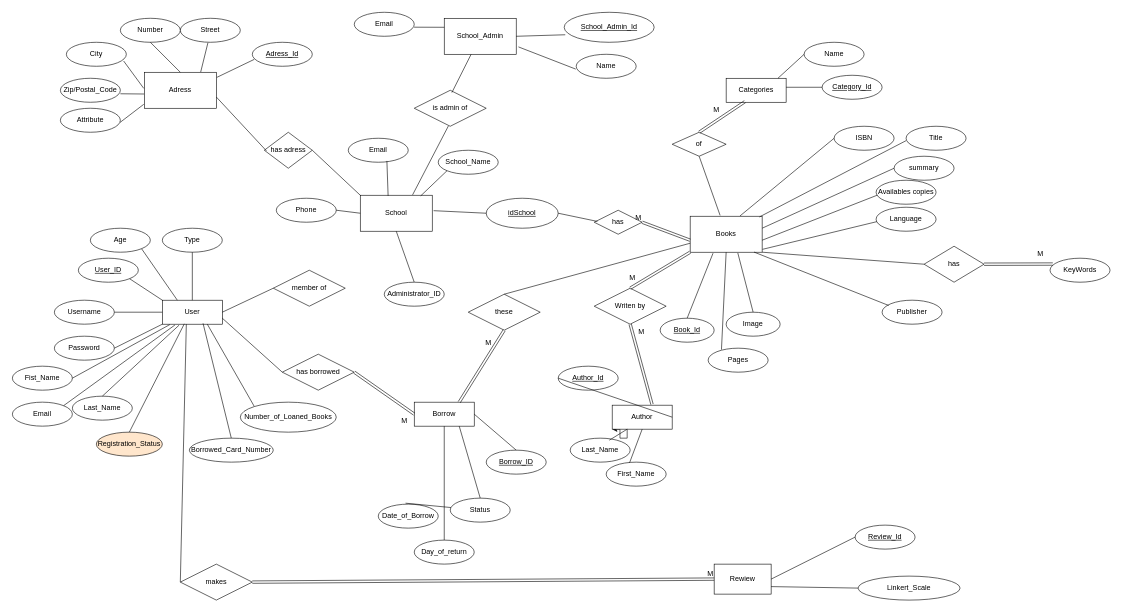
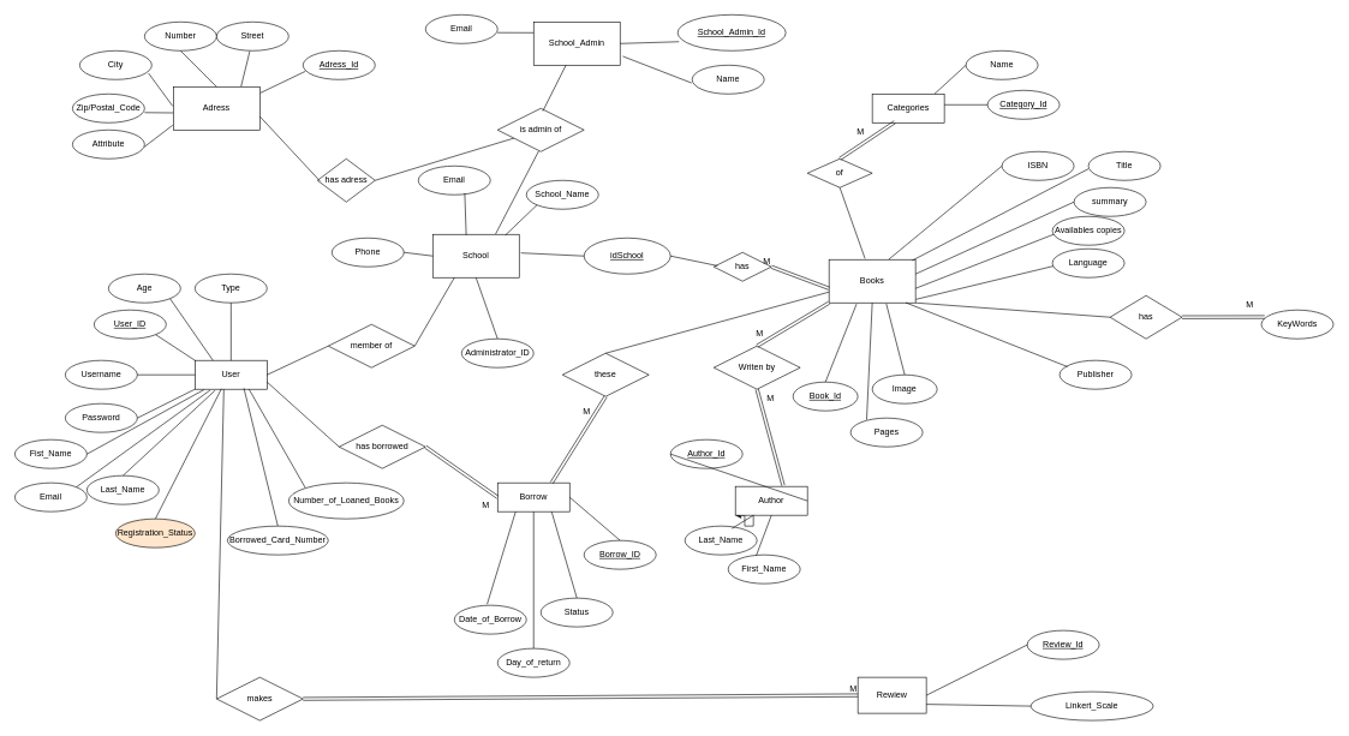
- <mxCell id="39" value="" style="endArrow=none;html=1;rounded=0;entryX=0;entryY=0;entryDx=0;entryDy=0;exitX=1;exitY=0.5;exitDx=0;exitDy=0;" edge="1" parent="1" source="38" target="22"><mxGeometry width="50" height="50" relative="1" as="geometry"><mxPoint x="510" y="290" as="sourcePoint" /><mxPoint x="570" y="300" as="targetPoint" /></mxGeometry></mxCell>
+ <mxCell id="39" value="" style="endArrow=none;html=1;rounded=0;exitX=1;exitY=0.5;exitDx=0;exitDy=0;" edge="1" parent="1" source="38" target="60"><mxGeometry width="50" height="50" relative="1" as="geometry"><mxPoint x="510" y="290" as="sourcePoint" /><mxPoint x="570" y="300" as="targetPoint" /></mxGeometry></mxCell>
+ <mxCell id="114" value="" style="endArrow=none;html=1;rounded=0;exitX=1;exitY=0.5;exitDx=0;exitDy=0;entryX=0.25;entryY=1;entryDx=0;entryDy=0;" edge="1" parent="1" source="112" target="22"><mxGeometry relative="1" as="geometry"><mxPoint x="560" y="540" as="sourcePoint" /><mxPoint x="720" y="540" as="targetPoint" /></mxGeometry></mxCell>
- <mxCell id="123" value="" style="endArrow=none;html=1;rounded=0;exitX=0.455;exitY=-0.04;exitDx=0;exitDy=0;exitPerimeter=0;" edge="1" parent="1" source="122" target="118"><mxGeometry relative="1" as="geometry"><mxPoint x="520" y="780" as="sourcePoint" /><mxPoint x="680" y="780" as="targetPoint" /></mxGeometry></mxCell>
+ <mxCell id="123" value="" style="endArrow=none;html=1;rounded=0;exitX=0.455;exitY=-0.04;exitDx=0;exitDy=0;exitPerimeter=0;entryX=0.25;entryY=1;entryDx=0;entryDy=0;" edge="1" parent="1" source="122" target="115"><mxGeometry relative="1" as="geometry"><mxPoint x="520" y="780" as="sourcePoint" /><mxPoint x="680" y="780" as="targetPoint" /></mxGeometry></mxCell>
